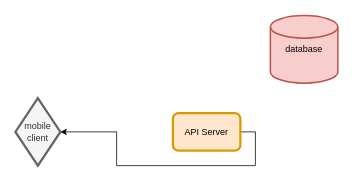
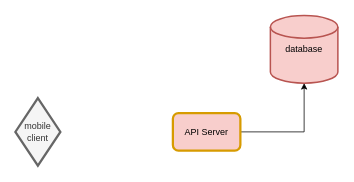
- <mxCell id="4" value="API Server" style="rounded=1;whiteSpace=wrap;html=1;fillColor=#ffe6cc;strokeColor=#d79b00;strokeWidth=3;" vertex="1" parent="1"><mxGeometry x="230" y="150" width="90" height="50" as="geometry" /></mxCell>
+ <mxCell id="4" value="API Server" style="rounded=1;whiteSpace=wrap;html=1;fillColor=#f8cecc;strokeColor=#d79b00;strokeWidth=3;" vertex="1" parent="1"><mxGeometry x="230" y="150" width="90" height="50" as="geometry" /></mxCell>
- <mxCell id="3" style="edgeStyle=orthogonalEdgeStyle;rounded=0;orthogonalLoop=1;jettySize=auto;html=1;exitX=1;exitY=0.5;exitDx=0;exitDy=0;" edge="1" parent="1" source="4" target="2"><mxGeometry relative="1" as="geometry" /></mxCell>
+ <mxCell id="3" style="edgeStyle=orthogonalEdgeStyle;rounded=0;orthogonalLoop=1;jettySize=auto;html=1;exitX=1;exitY=0.5;exitDx=0;exitDy=0;entryX=0.5;entryY=1;entryDx=0;entryDy=0;entryPerimeter=0;" edge="1" parent="1" source="4" target="5"><mxGeometry relative="1" as="geometry" /></mxCell>
